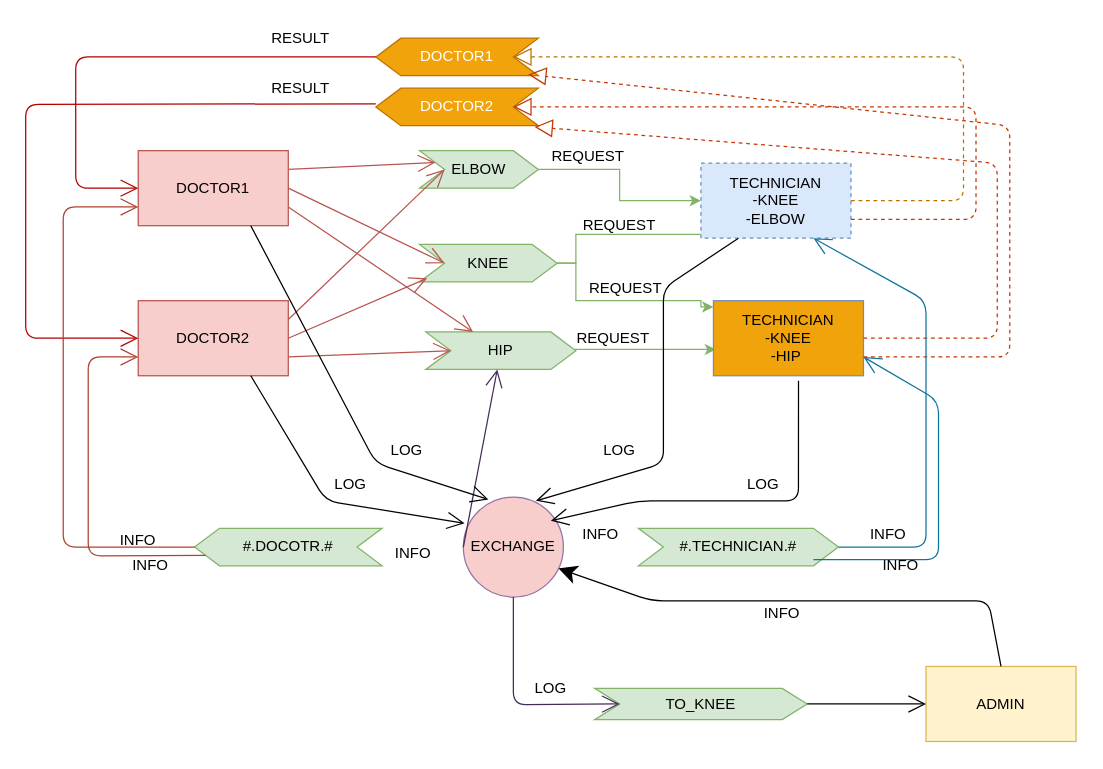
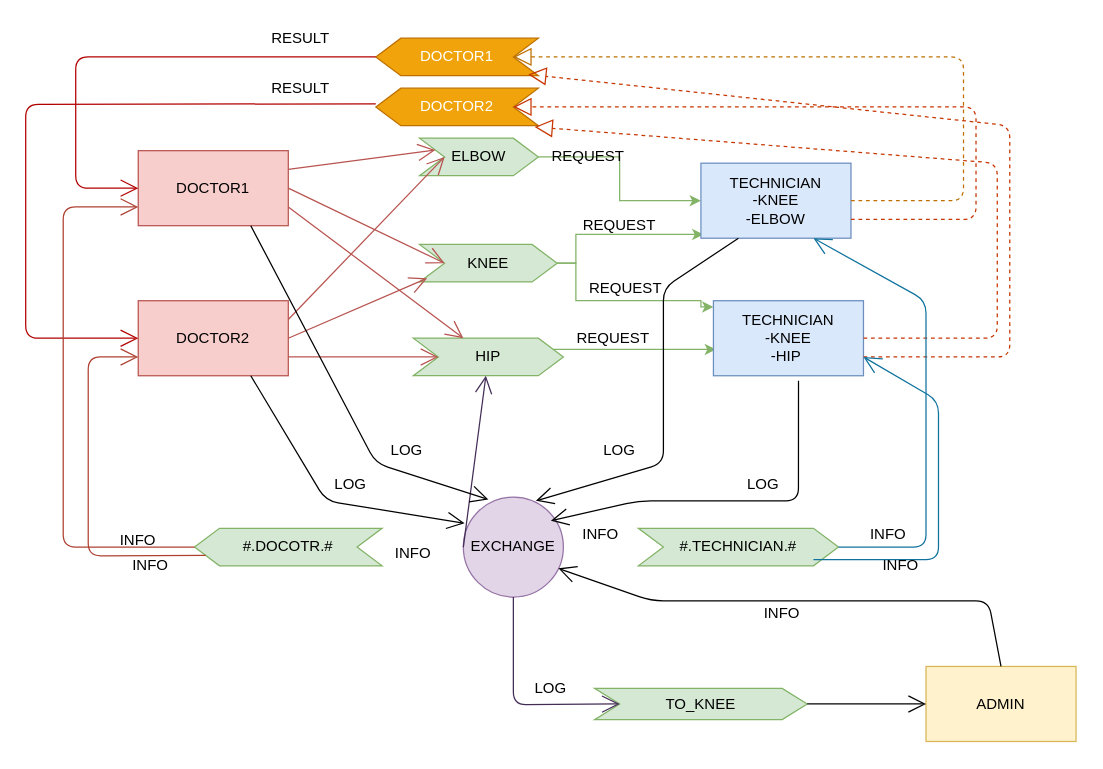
- <mxCell id="9" value="ELBOW&lt;br&gt;" style="shape=step;perimeter=stepPerimeter;whiteSpace=wrap;html=1;fixedSize=1;fillColor=#d5e8d4;strokeColor=#82b366;" vertex="1" parent="1"><mxGeometry x="335" y="120" width="95" height="30" as="geometry" /></mxCell>
+ <mxCell id="9" value="ELBOW&lt;br&gt;" style="shape=step;perimeter=stepPerimeter;whiteSpace=wrap;html=1;fixedSize=1;fillColor=#d5e8d4;strokeColor=#82b366;" vertex="1" parent="1"><mxGeometry x="335" y="110" width="95" height="30" as="geometry" /></mxCell>
- <mxCell id="13" value="TECHNICIAN&lt;br&gt;-KNEE&lt;br&gt;-ELBOW&lt;br&gt;" style="rounded=0;whiteSpace=wrap;html=1;fillColor=#dae8fc;strokeColor=#6c8ebf;dashed=1;" vertex="1" parent="1"><mxGeometry x="560" y="130" width="120" height="60" as="geometry" /></mxCell>
+ <mxCell id="13" value="TECHNICIAN&lt;br&gt;-KNEE&lt;br&gt;-ELBOW&lt;br&gt;" style="rounded=0;whiteSpace=wrap;html=1;fillColor=#dae8fc;strokeColor=#6c8ebf;" vertex="1" parent="1"><mxGeometry x="560" y="130" width="120" height="60" as="geometry" /></mxCell>
- <mxCell id="4" style="edgeStyle=orthogonalEdgeStyle;rounded=0;orthogonalLoop=1;jettySize=auto;html=1;entryX=0.017;entryY=0.95;entryDx=0;entryDy=0;entryPerimeter=0;fillColor=#d5e8d4;strokeColor=#82b366;endArrow=none;" edge="1" parent="1" source="6" target="13"><mxGeometry relative="1" as="geometry"><Array as="points"><mxPoint x="460" y="210" /><mxPoint x="460" y="187" /></Array></mxGeometry></mxCell>
+ <mxCell id="4" style="edgeStyle=orthogonalEdgeStyle;rounded=0;orthogonalLoop=1;jettySize=auto;html=1;entryX=0.017;entryY=0.95;entryDx=0;entryDy=0;entryPerimeter=0;fillColor=#d5e8d4;strokeColor=#82b366;" edge="1" parent="1" source="6" target="13"><mxGeometry relative="1" as="geometry"><Array as="points"><mxPoint x="460" y="210" /><mxPoint x="460" y="187" /></Array></mxGeometry></mxCell>
- <mxCell id="12" value="TECHNICIAN&lt;br&gt;-KNEE&lt;br&gt;-HIP&amp;nbsp;&lt;br&gt;" style="rounded=0;whiteSpace=wrap;html=1;fillColor=#f0a30a;strokeColor=#6c8ebf;" vertex="1" parent="1"><mxGeometry x="570" y="240" width="120" height="60" as="geometry" /></mxCell>
+ <mxCell id="12" value="TECHNICIAN&lt;br&gt;-KNEE&lt;br&gt;-HIP&amp;nbsp;&lt;br&gt;" style="rounded=0;whiteSpace=wrap;html=1;fillColor=#dae8fc;strokeColor=#6c8ebf;" vertex="1" parent="1"><mxGeometry x="570" y="240" width="120" height="60" as="geometry" /></mxCell>
- <mxCell id="11" value="HIP&lt;br&gt;" style="shape=step;perimeter=stepPerimeter;whiteSpace=wrap;html=1;fixedSize=1;fillColor=#d5e8d4;strokeColor=#82b366;" vertex="1" parent="1"><mxGeometry x="340" y="265" width="120" height="30" as="geometry" /></mxCell>
+ <mxCell id="11" value="HIP&lt;br&gt;" style="shape=step;perimeter=stepPerimeter;whiteSpace=wrap;html=1;fixedSize=1;fillColor=#d5e8d4;strokeColor=#82b366;" vertex="1" parent="1"><mxGeometry x="330" y="270" width="120" height="30" as="geometry" /></mxCell>
- <mxCell id="7" value="EXCHANGE" style="ellipse;whiteSpace=wrap;html=1;aspect=fixed;fillColor=#f8cecc;strokeColor=#9673a6;" vertex="1" parent="1"><mxGeometry x="370" y="397" width="80" height="80" as="geometry" /></mxCell>
+ <mxCell id="7" value="EXCHANGE" style="ellipse;whiteSpace=wrap;html=1;aspect=fixed;fillColor=#e1d5e7;strokeColor=#9673a6;" vertex="1" parent="1"><mxGeometry x="370" y="397" width="80" height="80" as="geometry" /></mxCell>
- <mxCell id="39" value="" style="endArrow=classic;endFill=1;endSize=12;html=1;fontFamily=Helvetica;entryX=0.95;entryY=0.713;entryDx=0;entryDy=0;entryPerimeter=0;exitX=0.5;exitY=0;exitDx=0;exitDy=0;" edge="1" parent="1" source="14" target="7"><mxGeometry width="160" relative="1" as="geometry"><mxPoint x="550" y="490" as="sourcePoint" /><mxPoint x="710" y="490" as="targetPoint" /><Array as="points"><mxPoint x="790" y="480" /><mxPoint x="520" y="480" /></Array></mxGeometry></mxCell>
+ <mxCell id="39" value="" style="endArrow=open;endFill=1;endSize=12;html=1;fontFamily=Helvetica;entryX=0.95;entryY=0.713;entryDx=0;entryDy=0;entryPerimeter=0;exitX=0.5;exitY=0;exitDx=0;exitDy=0;" edge="1" parent="1" source="14" target="7"><mxGeometry width="160" relative="1" as="geometry"><mxPoint x="550" y="490" as="sourcePoint" /><mxPoint x="710" y="490" as="targetPoint" /><Array as="points"><mxPoint x="790" y="480" /><mxPoint x="520" y="480" /></Array></mxGeometry></mxCell>
